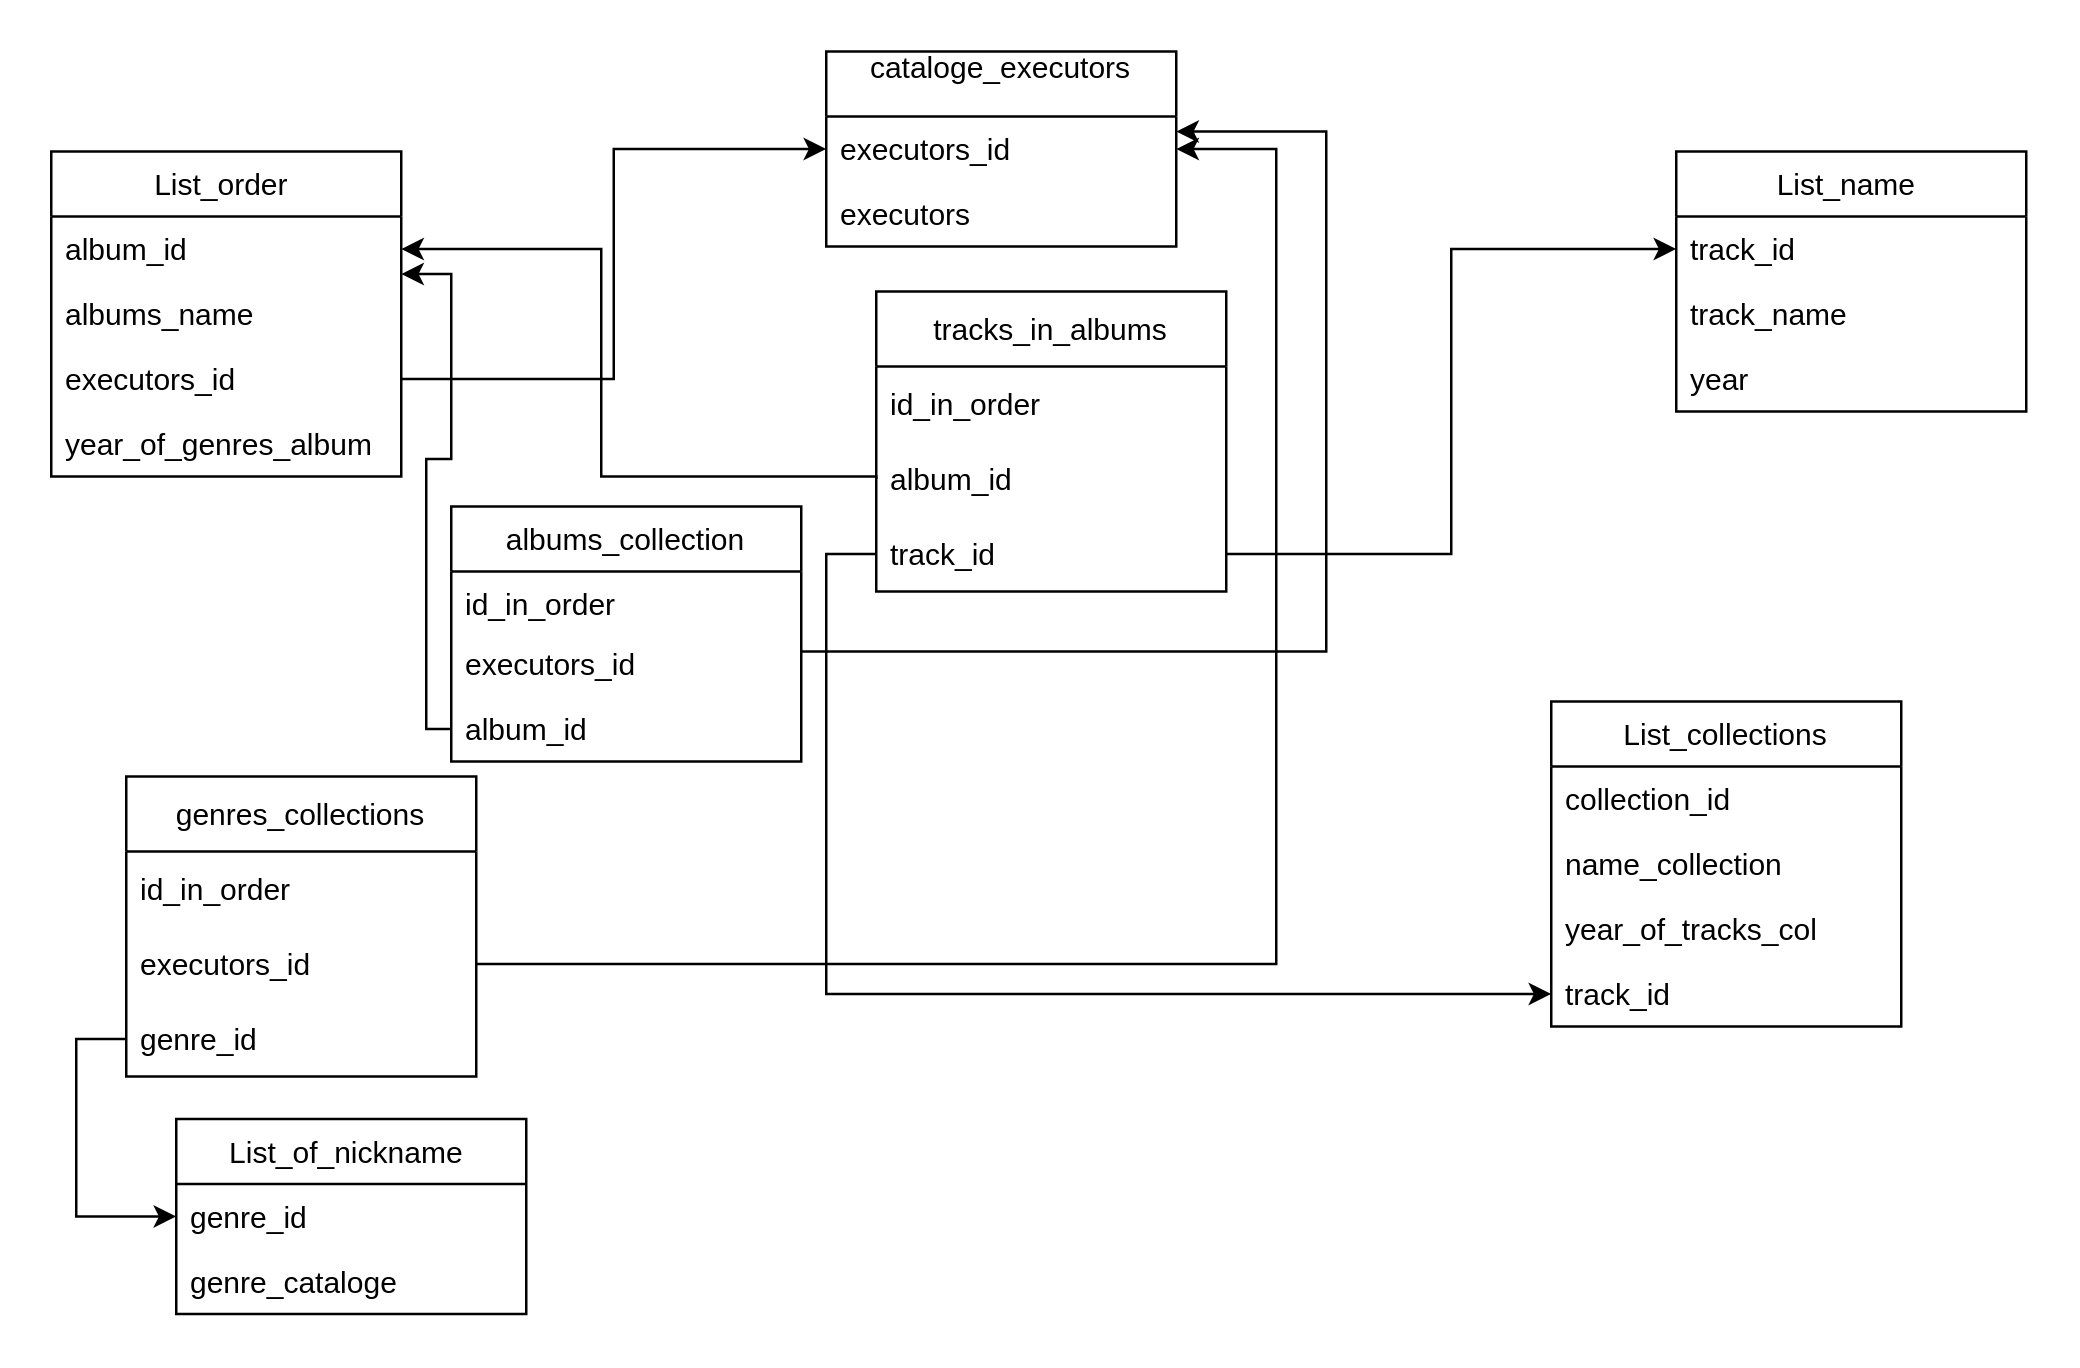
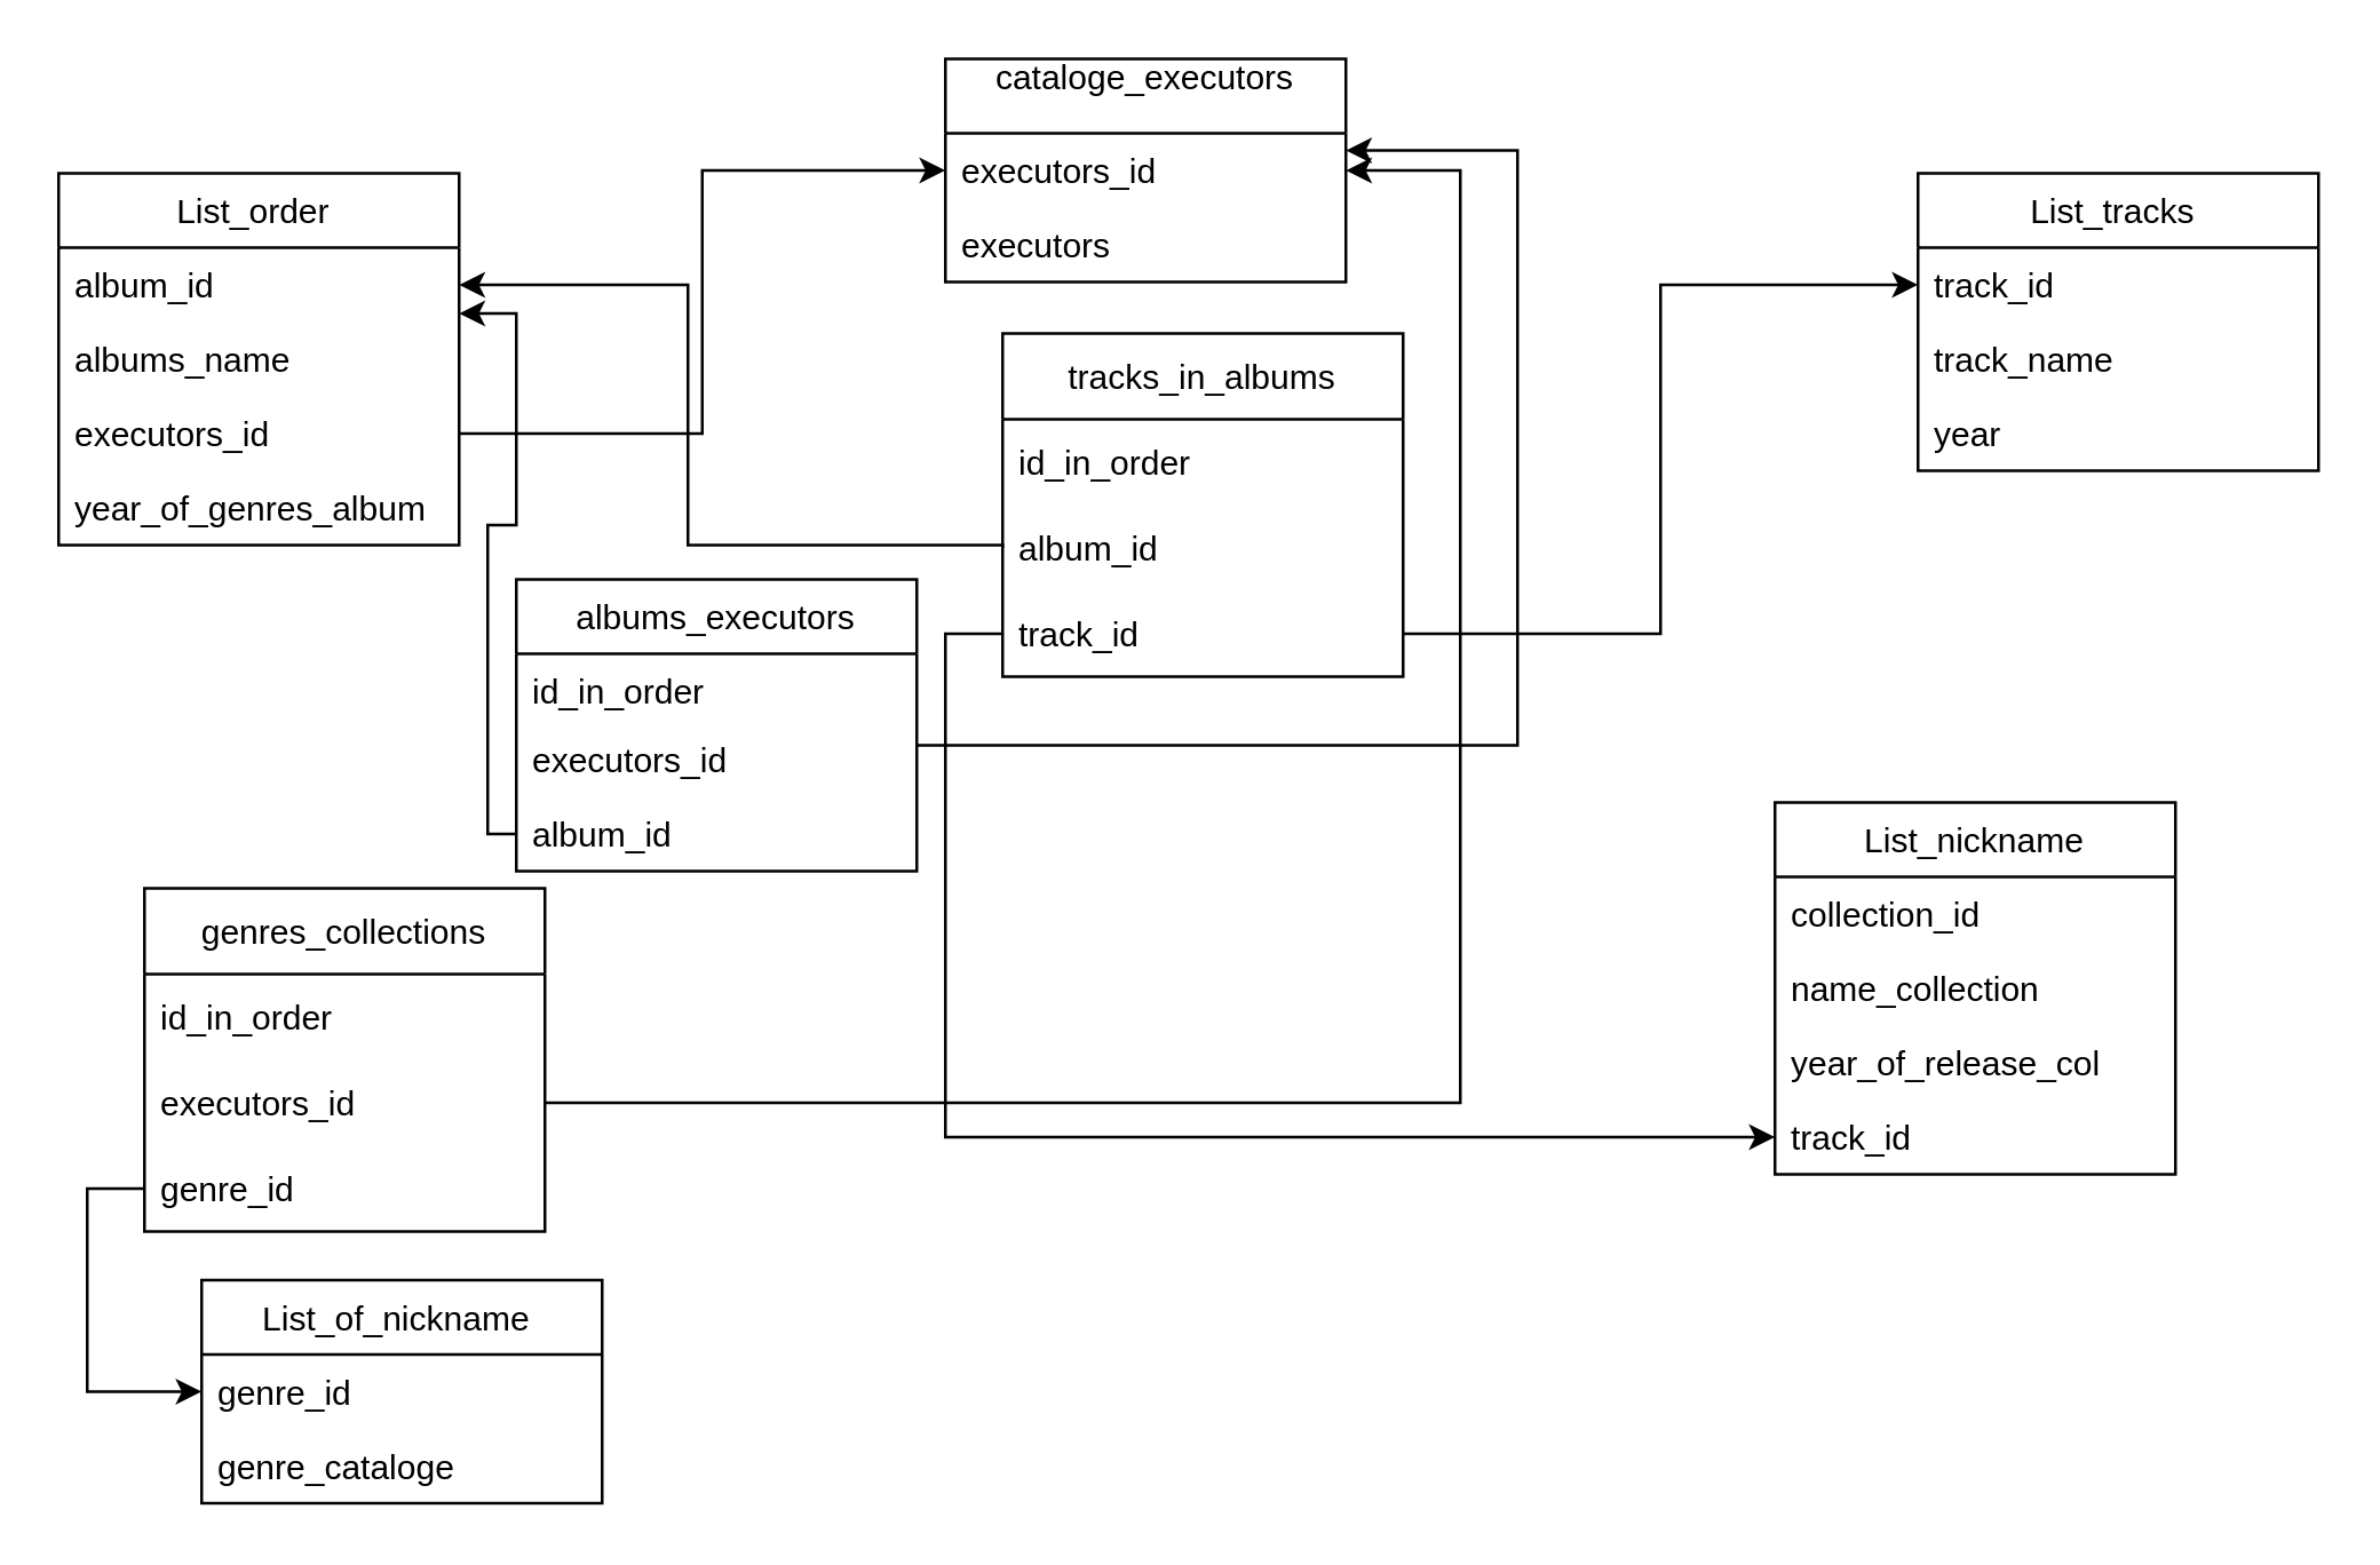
- <mxCell id="10" value="List_name " style="swimlane;fontStyle=0;childLayout=stackLayout;horizontal=1;startSize=26;fillColor=none;horizontalStack=0;resizeParent=1;resizeParentMax=0;resizeLast=0;collapsible=1;marginBottom=0;" parent="1" vertex="1"><mxGeometry x="670" y="60" width="140" height="104" as="geometry" /></mxCell>
+ <mxCell id="10" value="List_tracks " style="swimlane;fontStyle=0;childLayout=stackLayout;horizontal=1;startSize=26;fillColor=none;horizontalStack=0;resizeParent=1;resizeParentMax=0;resizeLast=0;collapsible=1;marginBottom=0;" parent="1" vertex="1"><mxGeometry x="670" y="60" width="140" height="104" as="geometry" /></mxCell>
- <mxCell id="17" value="albums_collection" style="swimlane;fontStyle=0;childLayout=stackLayout;horizontal=1;startSize=26;fillColor=none;horizontalStack=0;resizeParent=1;resizeParentMax=0;resizeLast=0;collapsible=1;marginBottom=0;" parent="1" vertex="1"><mxGeometry x="180" y="202" width="140" height="102" as="geometry" /></mxCell>
+ <mxCell id="17" value="albums_executors" style="swimlane;fontStyle=0;childLayout=stackLayout;horizontal=1;startSize=26;fillColor=none;horizontalStack=0;resizeParent=1;resizeParentMax=0;resizeLast=0;collapsible=1;marginBottom=0;" parent="1" vertex="1"><mxGeometry x="180" y="202" width="140" height="102" as="geometry" /></mxCell>
- <mxCell id="21" value="List_collections" style="swimlane;fontStyle=0;childLayout=stackLayout;horizontal=1;startSize=26;fillColor=none;horizontalStack=0;resizeParent=1;resizeParentMax=0;resizeLast=0;collapsible=1;marginBottom=0;" parent="1" vertex="1"><mxGeometry x="620" y="280" width="140" height="130" as="geometry" /></mxCell>
+ <mxCell id="21" value="List_nickname" style="swimlane;fontStyle=0;childLayout=stackLayout;horizontal=1;startSize=26;fillColor=none;horizontalStack=0;resizeParent=1;resizeParentMax=0;resizeLast=0;collapsible=1;marginBottom=0;" parent="1" vertex="1"><mxGeometry x="620" y="280" width="140" height="130" as="geometry" /></mxCell>
- <mxCell id="24" value="year_of_tracks_col" style="text;strokeColor=none;fillColor=none;align=left;verticalAlign=top;spacingLeft=4;spacingRight=4;overflow=hidden;rotatable=0;points=[[0,0.5],[1,0.5]];portConstraint=eastwest;" parent="21" vertex="1"><mxGeometry y="78" width="140" height="26" as="geometry" /></mxCell>
+ <mxCell id="24" value="year_of_release_col" style="text;strokeColor=none;fillColor=none;align=left;verticalAlign=top;spacingLeft=4;spacingRight=4;overflow=hidden;rotatable=0;points=[[0,0.5],[1,0.5]];portConstraint=eastwest;" parent="21" vertex="1"><mxGeometry y="78" width="140" height="26" as="geometry" /></mxCell>
